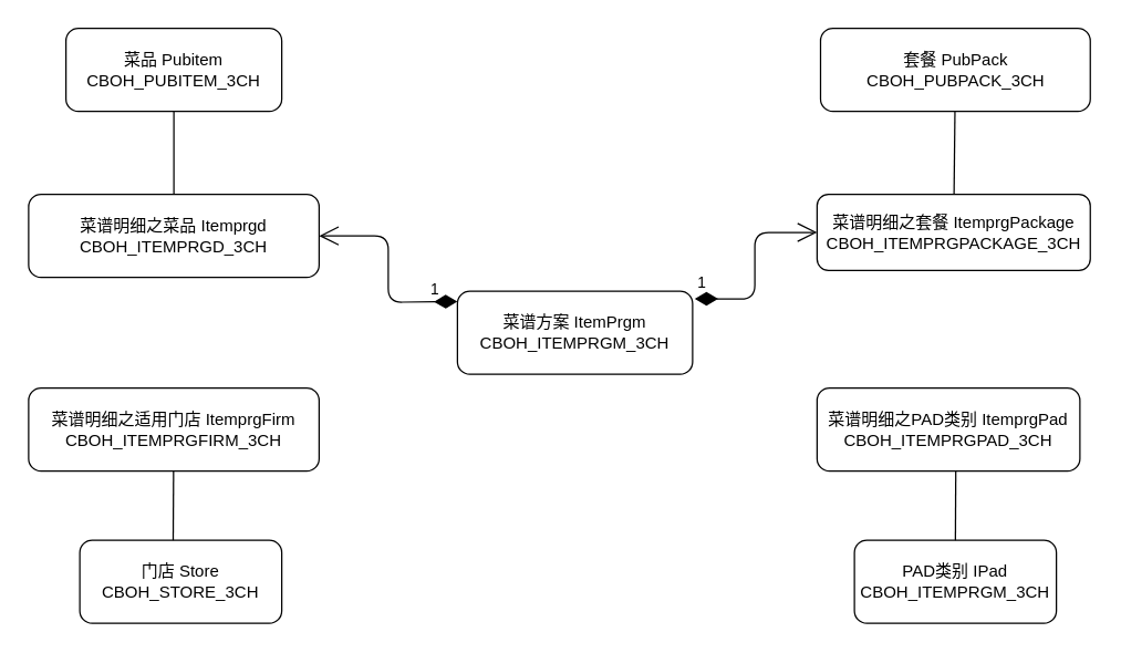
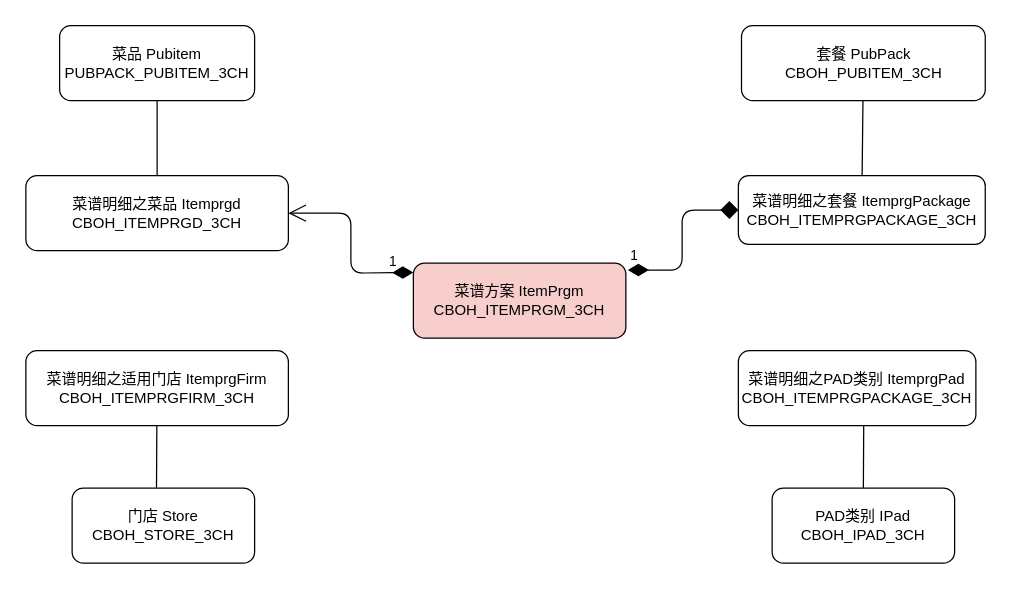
- <mxCell id="5" value="菜品 Pubitem&lt;br&gt;CBOH_PUBITEM_3CH" style="rounded=1;whiteSpace=wrap;html=1;" parent="1" vertex="1"><mxGeometry x="47" y="20" width="156" height="60" as="geometry" /></mxCell>
+ <mxCell id="5" value="菜品 Pubitem&lt;br&gt;PUBPACK_PUBITEM_3CH" style="rounded=1;whiteSpace=wrap;html=1;" parent="1" vertex="1"><mxGeometry x="47" y="20" width="156" height="60" as="geometry" /></mxCell>
- <mxCell id="11" value="套餐 PubPack&lt;br&gt;CBOH_PUBPACK_3CH" style="rounded=1;whiteSpace=wrap;html=1;" parent="1" vertex="1"><mxGeometry x="592.5" y="20" width="195" height="60" as="geometry" /></mxCell>
+ <mxCell id="11" value="套餐 PubPack&lt;br&gt;CBOH_PUBITEM_3CH" style="rounded=1;whiteSpace=wrap;html=1;" parent="1" vertex="1"><mxGeometry x="592.5" y="20" width="195" height="60" as="geometry" /></mxCell>
- <mxCell id="16" value="1" style="endArrow=open;html=1;endSize=12;startArrow=diamondThin;startSize=14;startFill=1;edgeStyle=orthogonalEdgeStyle;align=left;verticalAlign=bottom;exitX=1.009;exitY=0.093;exitDx=0;exitDy=0;exitPerimeter=0;entryX=0;entryY=0.5;entryDx=0;entryDy=0;" parent="1" source="6" target="7" edge="1"><mxGeometry x="-1" y="3" relative="1" as="geometry"><mxPoint x="440" y="160" as="sourcePoint" /><mxPoint x="580" y="180" as="targetPoint" /></mxGeometry></mxCell>
+ <mxCell id="16" value="1" style="endArrow=diamond;html=1;endSize=12;startArrow=diamondThin;startSize=14;startFill=1;edgeStyle=orthogonalEdgeStyle;align=left;verticalAlign=bottom;exitX=1.009;exitY=0.093;exitDx=0;exitDy=0;exitPerimeter=0;entryX=0;entryY=0.5;entryDx=0;entryDy=0;" parent="1" source="6" target="7" edge="1"><mxGeometry x="-1" y="3" relative="1" as="geometry"><mxPoint x="440" y="160" as="sourcePoint" /><mxPoint x="580" y="180" as="targetPoint" /></mxGeometry></mxCell>
- <mxCell id="6" value="菜谱方案 ItemPrgm&lt;br&gt;CBOH_ITEMPRGM_3CH" style="rounded=1;whiteSpace=wrap;html=1;" parent="1" vertex="1"><mxGeometry x="330" y="210" width="170" height="60" as="geometry" /></mxCell>
+ <mxCell id="6" value="菜谱方案 ItemPrgm&lt;br&gt;CBOH_ITEMPRGM_3CH" style="rounded=1;whiteSpace=wrap;html=1;fillColor=#f8cecc;" parent="1" vertex="1"><mxGeometry x="330" y="210" width="170" height="60" as="geometry" /></mxCell>
- <mxCell id="4" value="菜谱明细之PAD类别 ItemprgPad&lt;br&gt;CBOH_ITEMPRGPAD_3CH" style="rounded=1;whiteSpace=wrap;html=1;" parent="1" vertex="1"><mxGeometry x="590" y="280" width="190" height="60" as="geometry" /></mxCell>
+ <mxCell id="4" value="菜谱明细之PAD类别 ItemprgPad&lt;br&gt;CBOH_ITEMPRGPACKAGE_3CH" style="rounded=1;whiteSpace=wrap;html=1;" parent="1" vertex="1"><mxGeometry x="590" y="280" width="190" height="60" as="geometry" /></mxCell>
- <mxCell id="2" value="PAD类别 IPad&lt;br&gt;CBOH_ITEMPRGM_3CH" style="rounded=1;whiteSpace=wrap;html=1;" parent="1" vertex="1"><mxGeometry x="617" y="390" width="146" height="60" as="geometry" /></mxCell>
+ <mxCell id="2" value="PAD类别 IPad&lt;br&gt;CBOH_IPAD_3CH" style="rounded=1;whiteSpace=wrap;html=1;" parent="1" vertex="1"><mxGeometry x="617" y="390" width="146" height="60" as="geometry" /></mxCell>
